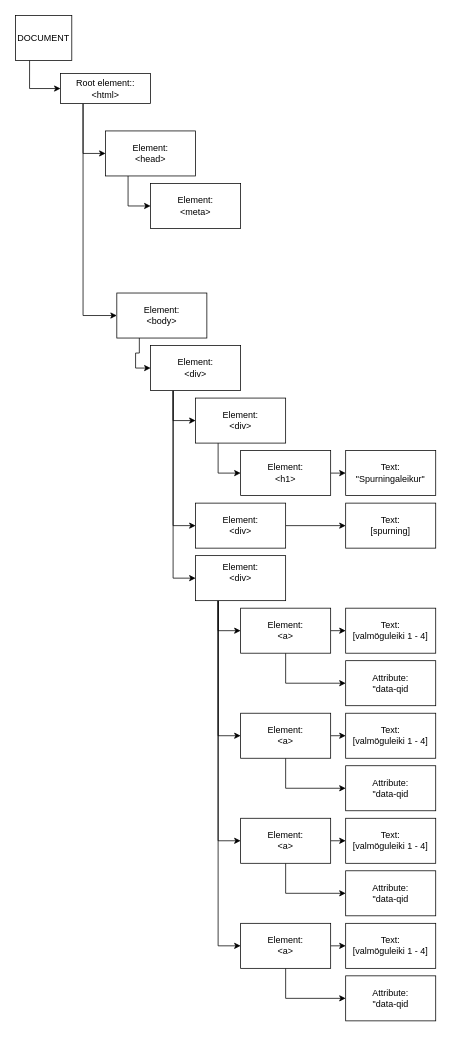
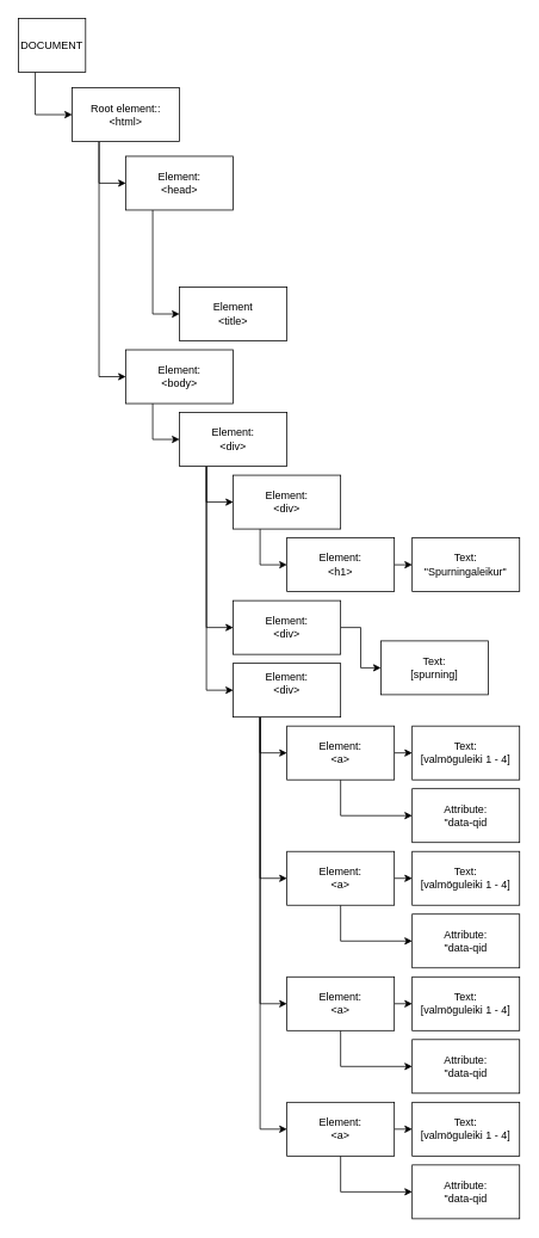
- <mxCell id="6" value="Root element::&lt;br&gt;&amp;lt;html&amp;gt;" style="rounded=0;whiteSpace=wrap;html=1;arcSize=7;snapToPoint=0;fixDash=0;fontStyle=0;imageWidth=24;imageHeight=17;spacing=2;spacingLeft=0;" vertex="1" parent="1"><mxGeometry x="80" y="97.5" width="120" height="40" as="geometry" /></mxCell>
+ <mxCell id="6" value="Root element::&lt;br&gt;&amp;lt;html&amp;gt;" style="rounded=0;whiteSpace=wrap;html=1;arcSize=7;snapToPoint=0;fixDash=0;fontStyle=0;imageWidth=24;imageHeight=17;spacing=2;spacingLeft=0;" vertex="1" parent="1"><mxGeometry x="80" y="97.5" width="120" height="60" as="geometry" /></mxCell>
- <mxCell id="7" style="edgeStyle=orthogonalEdgeStyle;rounded=0;orthogonalLoop=1;jettySize=auto;html=1;exitX=0.25;exitY=1;exitDx=0;exitDy=0;entryX=0;entryY=0.5;entryDx=0;entryDy=0;arcSize=7;snapToPoint=0;fixDash=0;fontStyle=0" edge="1" parent="1" source="9" target="13"><mxGeometry relative="1" as="geometry" /></mxCell>
- <mxCell id="13" value="Element:&lt;br&gt;&amp;lt;meta&amp;gt;&lt;br&gt;" style="rounded=0;whiteSpace=wrap;html=1;arcSize=7;snapToPoint=0;fixDash=0;fontStyle=0;imageWidth=24;imageHeight=17;spacing=2;spacingLeft=0;" vertex="1" parent="1"><mxGeometry x="200" y="244" width="120" height="60" as="geometry" /></mxCell>
+ <mxCell id="8" style="edgeStyle=orthogonalEdgeStyle;rounded=0;orthogonalLoop=1;jettySize=auto;html=1;exitX=0.25;exitY=1;exitDx=0;exitDy=0;entryX=0;entryY=0.5;entryDx=0;entryDy=0;arcSize=7;snapToPoint=0;fixDash=0;fontStyle=0" edge="1" parent="1" source="9" target="14"><mxGeometry relative="1" as="geometry" /></mxCell>
+ <mxCell id="14" value="Element&lt;br&gt;&amp;lt;title&amp;gt;&lt;br&gt;" style="rounded=0;whiteSpace=wrap;html=1;arcSize=7;snapToPoint=0;fixDash=0;fontStyle=0;imageWidth=24;imageHeight=17;spacing=2;spacingLeft=0;" vertex="1" parent="1"><mxGeometry x="200" y="320" width="120" height="60" as="geometry" /></mxCell>
- <mxCell id="11" value="Element:&lt;br&gt;&amp;lt;body&amp;gt;&lt;br&gt;" style="rounded=0;whiteSpace=wrap;html=1;arcSize=7;snapToPoint=0;fixDash=0;fontStyle=0;imageWidth=24;imageHeight=17;spacing=2;spacingLeft=0;" vertex="1" parent="1"><mxGeometry x="155" y="390" width="120" height="60" as="geometry" /></mxCell>
+ <mxCell id="11" value="Element:&lt;br&gt;&amp;lt;body&amp;gt;&lt;br&gt;" style="rounded=0;whiteSpace=wrap;html=1;arcSize=7;snapToPoint=0;fixDash=0;fontStyle=0;imageWidth=24;imageHeight=17;spacing=2;spacingLeft=0;" vertex="1" parent="1"><mxGeometry x="140" y="390" width="120" height="60" as="geometry" /></mxCell>
- <mxCell id="31" value="Text:&lt;br&gt;[spurning]&lt;br&gt;" style="rounded=0;whiteSpace=wrap;html=1;arcSize=7;snapToPoint=0;fixDash=0;fontStyle=0;imageWidth=24;imageHeight=17;spacing=2;spacingLeft=0;" vertex="1" parent="1"><mxGeometry x="460" y="670" width="120" height="60" as="geometry" /></mxCell>
+ <mxCell id="31" value="Text:&lt;br&gt;[spurning]&lt;br&gt;" style="rounded=0;whiteSpace=wrap;html=1;arcSize=7;snapToPoint=0;fixDash=0;fontStyle=0;imageWidth=24;imageHeight=17;spacing=2;spacingLeft=0;" vertex="1" parent="1"><mxGeometry x="425" y="715" width="120" height="60" as="geometry" /></mxCell>
